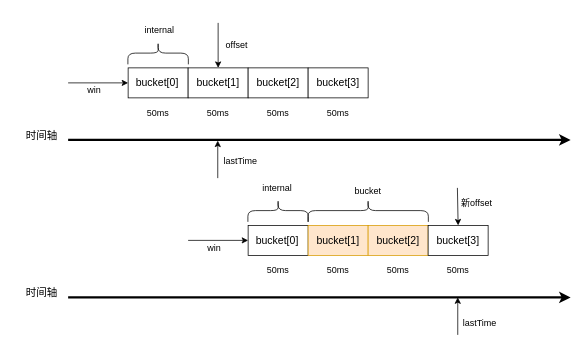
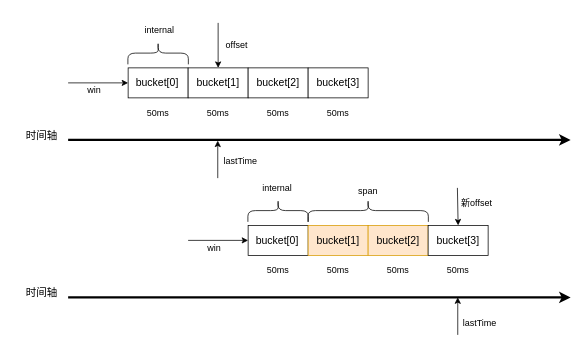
- <mxCell id="47" value="&lt;font style=&quot;font-size: 12px;&quot;&gt;bucket&lt;br&gt;&lt;/font&gt;" style="text;html=1;strokeColor=none;fillColor=none;align=center;verticalAlign=middle;whiteSpace=wrap;rounded=0;" vertex="1" parent="1"><mxGeometry x="455" y="234" width="70" height="40" as="geometry" /></mxCell>
+ <mxCell id="47" value="&lt;font style=&quot;font-size: 12px;&quot;&gt;span&lt;br&gt;&lt;/font&gt;" style="text;html=1;strokeColor=none;fillColor=none;align=center;verticalAlign=middle;whiteSpace=wrap;rounded=0;" vertex="1" parent="1"><mxGeometry x="455" y="234" width="70" height="40" as="geometry" /></mxCell>
